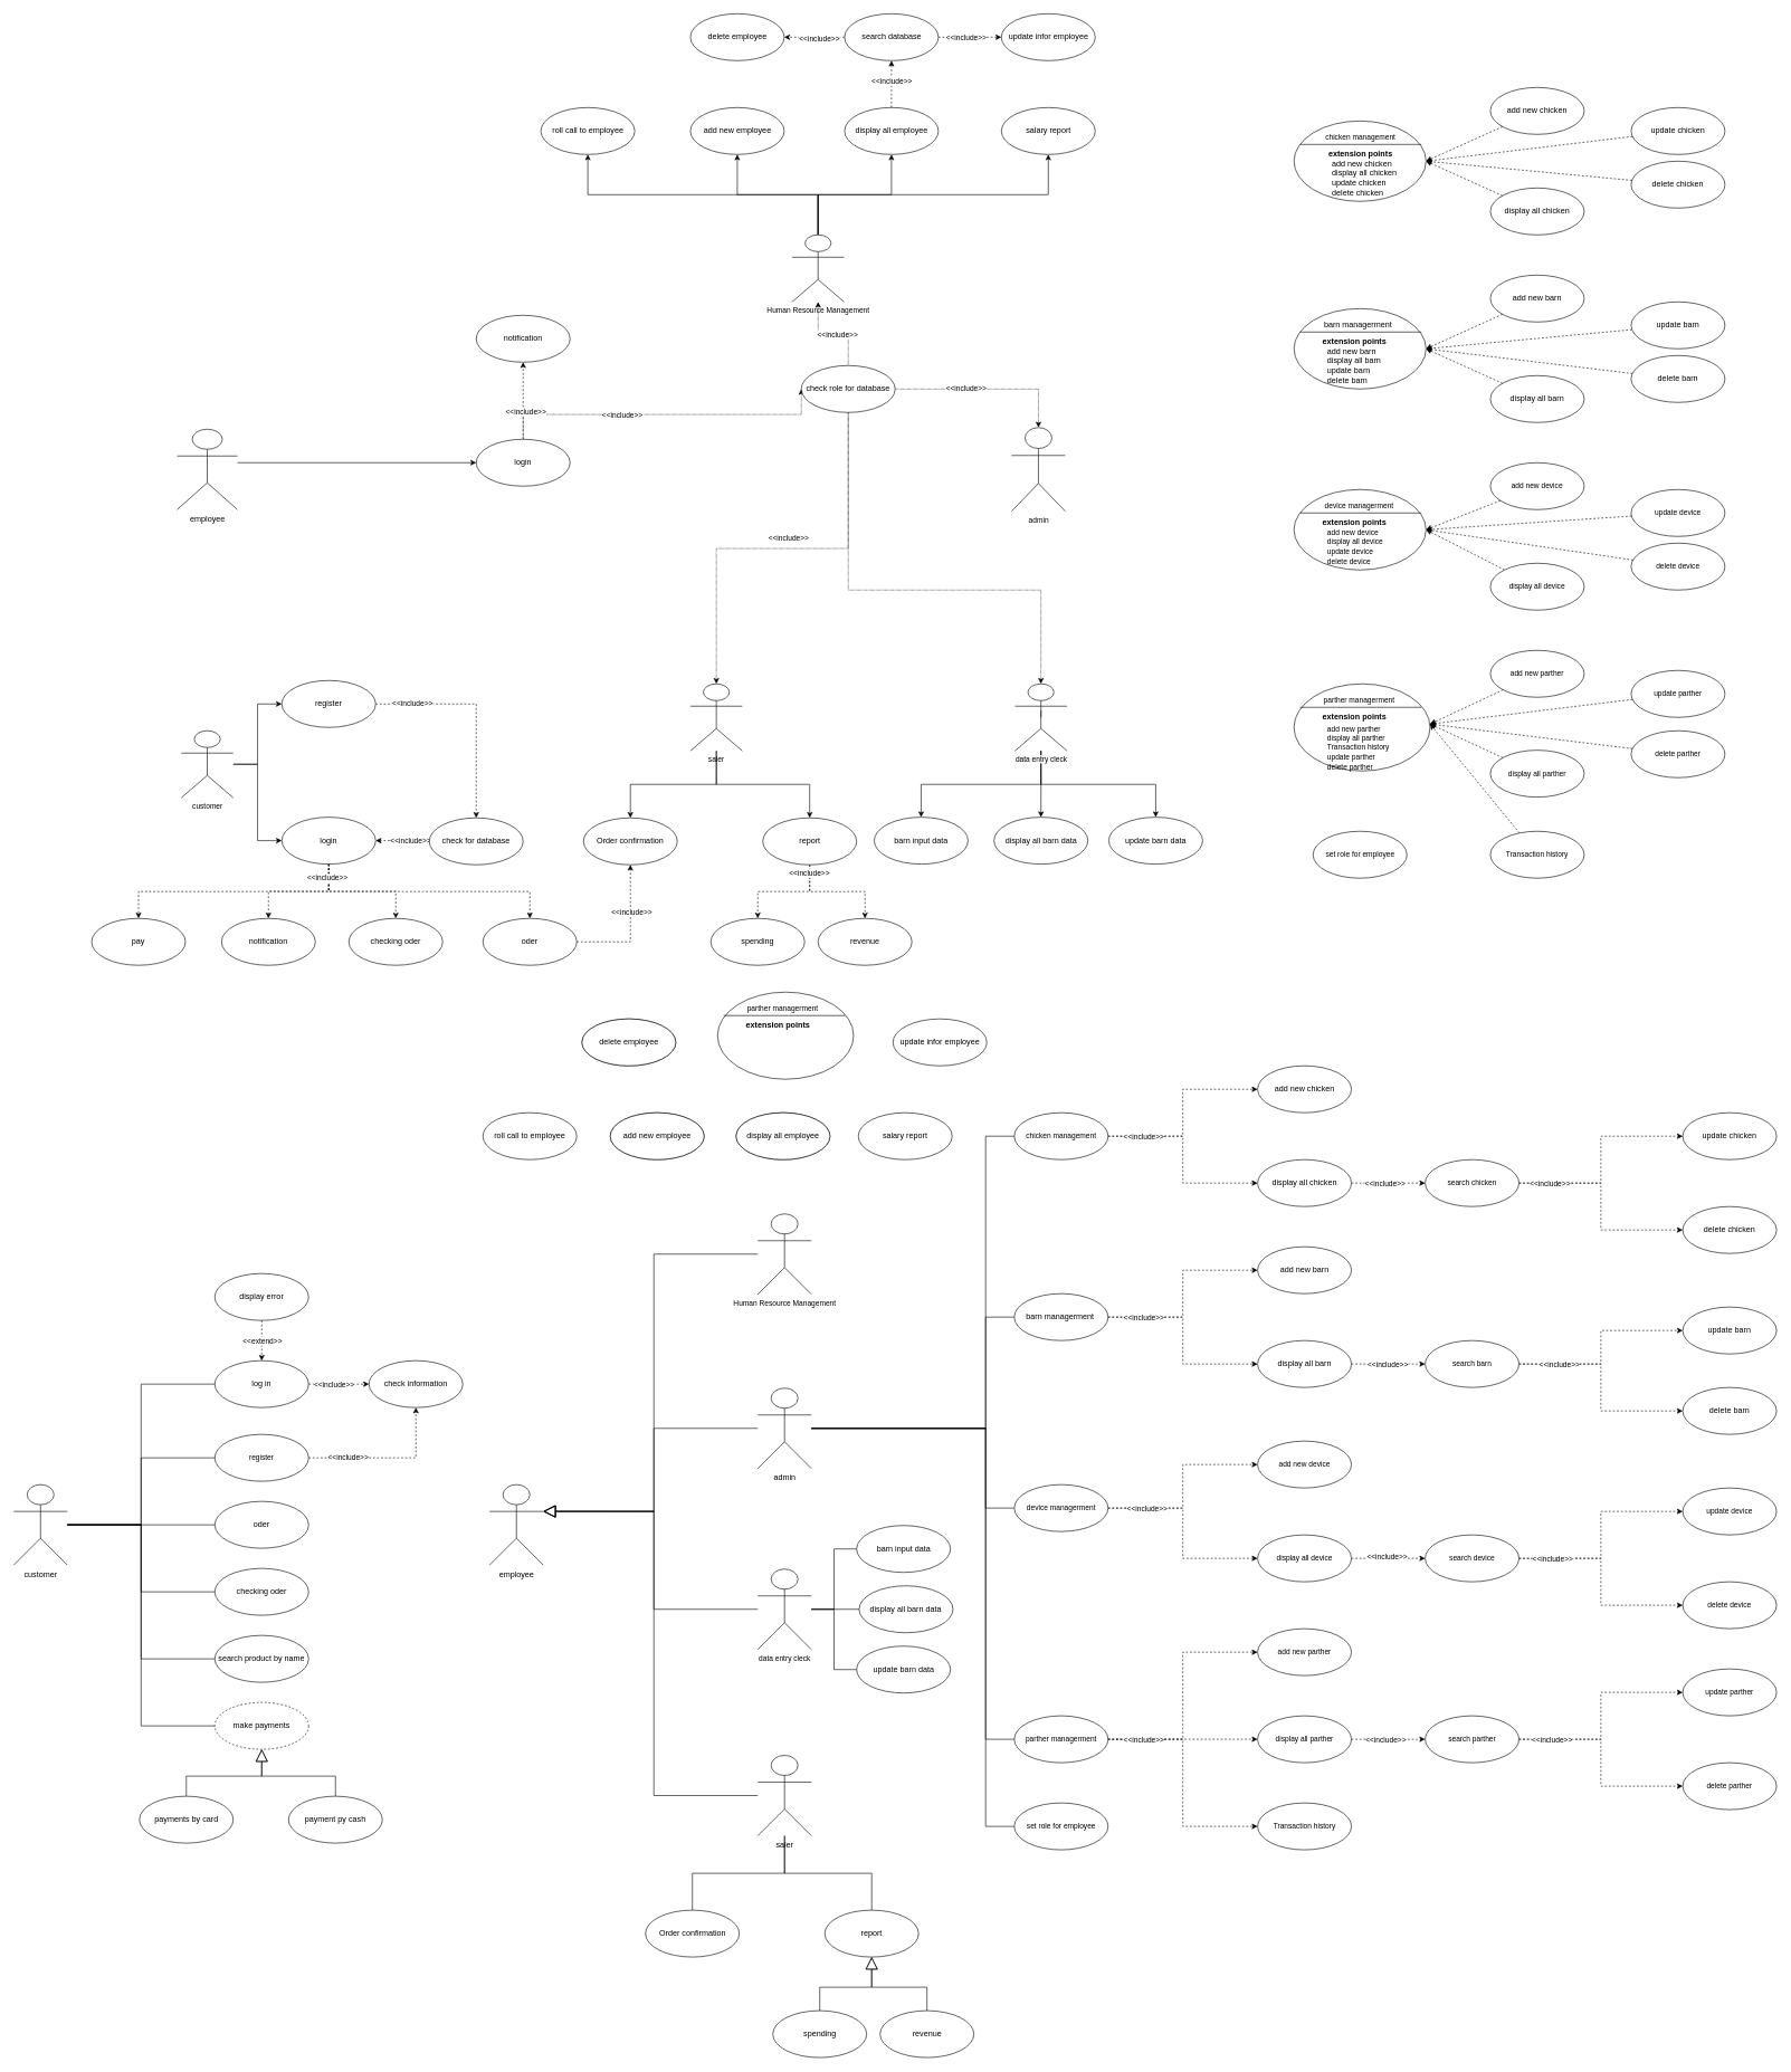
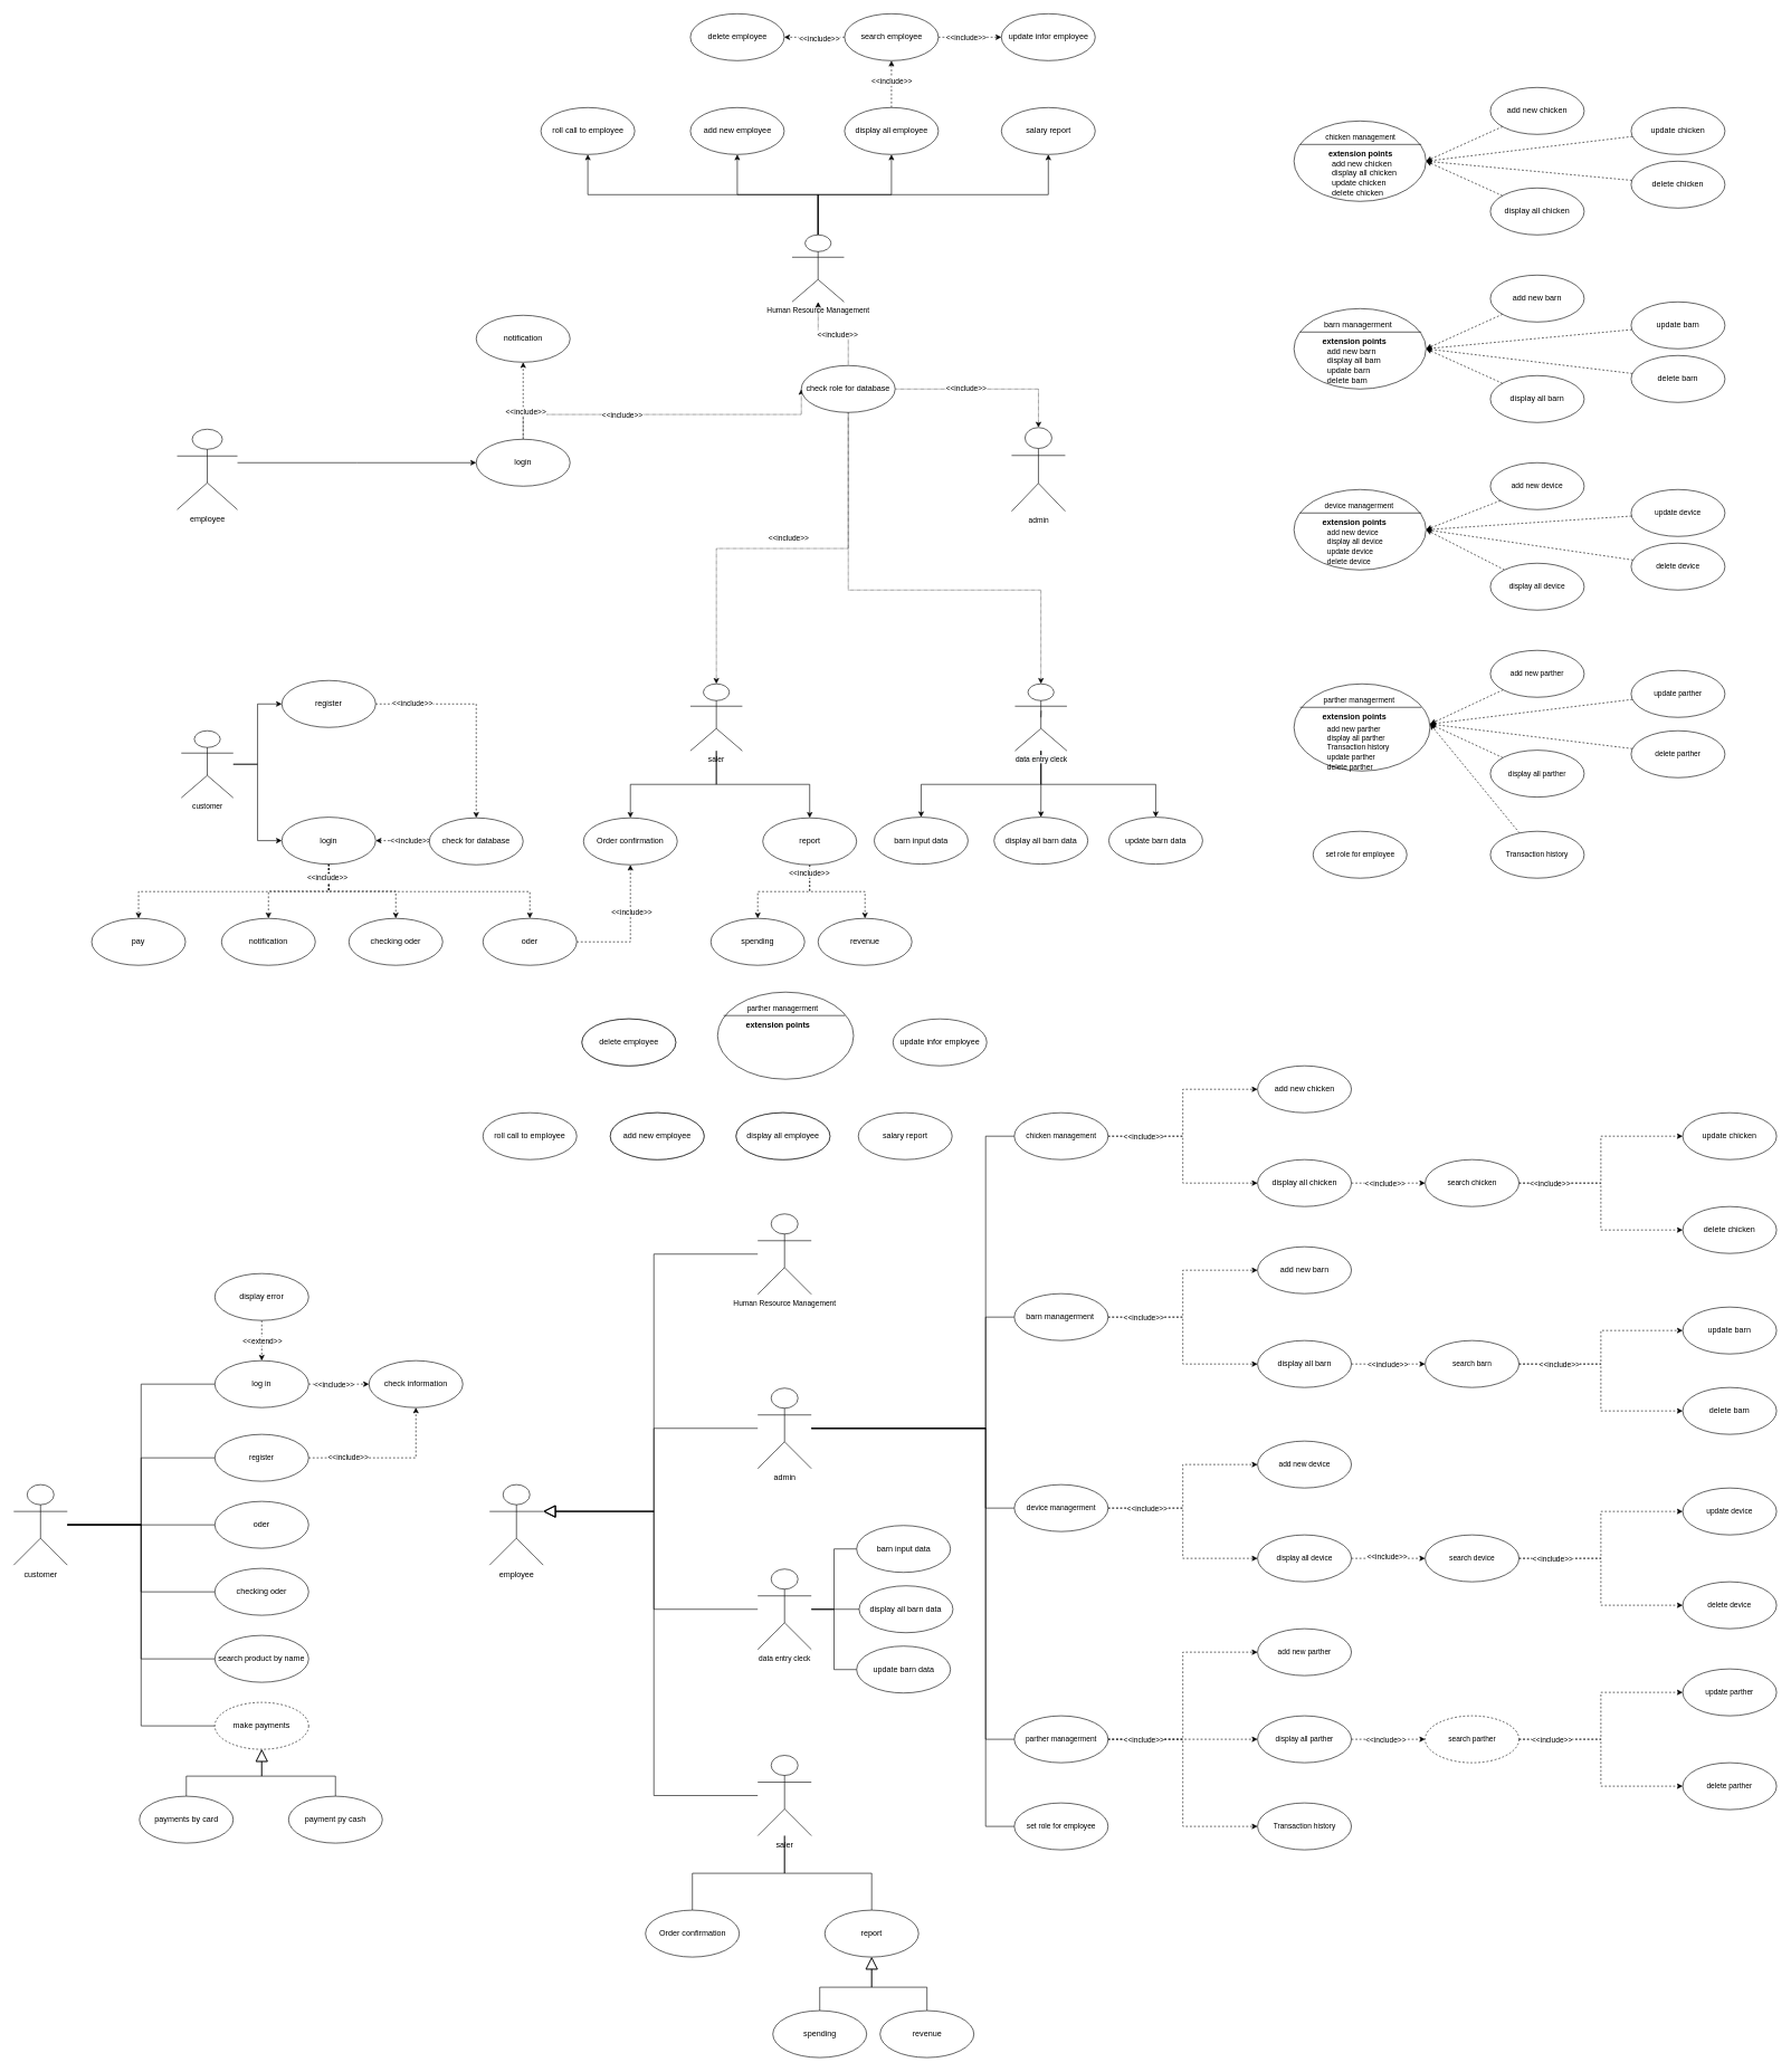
- <mxCell id="86" value="search database" style="ellipse;whiteSpace=wrap;html=1;" parent="1" vertex="1"><mxGeometry x="1259.5" y="20" width="140" height="70" as="geometry" /></mxCell>
+ <mxCell id="86" value="search employee" style="ellipse;whiteSpace=wrap;html=1;" parent="1" vertex="1"><mxGeometry x="1259.5" y="20" width="140" height="70" as="geometry" /></mxCell>
- <mxCell id="211" value="search parther" style="ellipse;whiteSpace=wrap;html=1;fontFamily=Helvetica;fontSize=11;fontColor=default;" parent="1" vertex="1"><mxGeometry x="2125.71" y="2560" width="140" height="70" as="geometry" /></mxCell>
+ <mxCell id="211" value="search parther" style="ellipse;whiteSpace=wrap;html=1;fontFamily=Helvetica;fontSize=11;fontColor=default;dashed=1;" parent="1" vertex="1"><mxGeometry x="2125.71" y="2560" width="140" height="70" as="geometry" /></mxCell>
